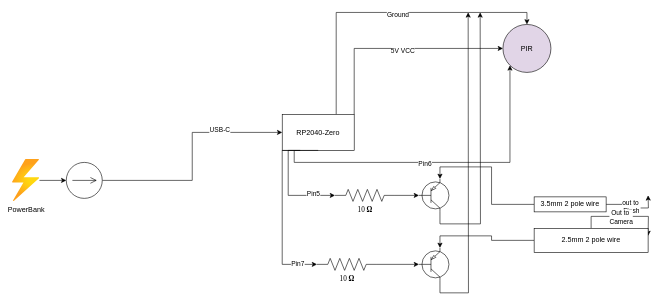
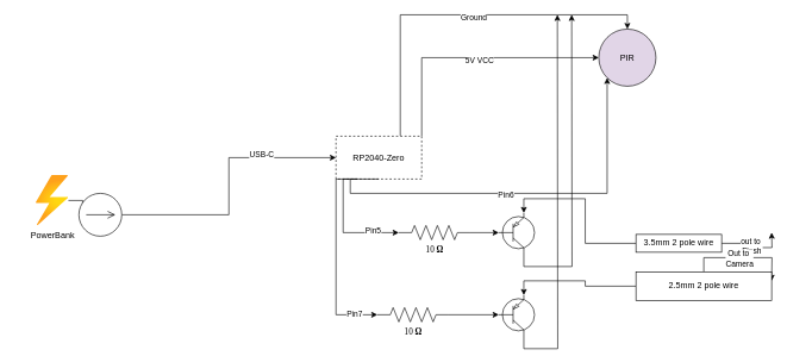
- <mxCell id="8" value="&lt;div&gt;RP2040-Zero&lt;/div&gt;" style="rounded=0;whiteSpace=wrap;html=1;" parent="1" vertex="1"><mxGeometry x="470" y="190" width="120" height="60" as="geometry" /></mxCell>
+ <mxCell id="8" value="&lt;div&gt;RP2040-Zero&lt;/div&gt;" style="rounded=0;whiteSpace=wrap;html=1;dashed=1;" parent="1" vertex="1"><mxGeometry x="470" y="190" width="120" height="60" as="geometry" /></mxCell>
- <mxCell id="10" value="PowerBank" style="image;aspect=fixed;html=1;points=[];align=center;fontSize=12;image=img/lib/azure2/general/Power.svg;" parent="1" vertex="1"><mxGeometry x="20" y="265" width="45.29" height="70" as="geometry" /></mxCell>
+ <mxCell id="10" value="PowerBank" style="image;aspect=fixed;html=1;points=[];align=center;fontSize=12;image=img/lib/azure2/general/Power.svg;" parent="1" vertex="1"><mxGeometry x="50" y="245" width="45.29" height="70" as="geometry" /></mxCell>
